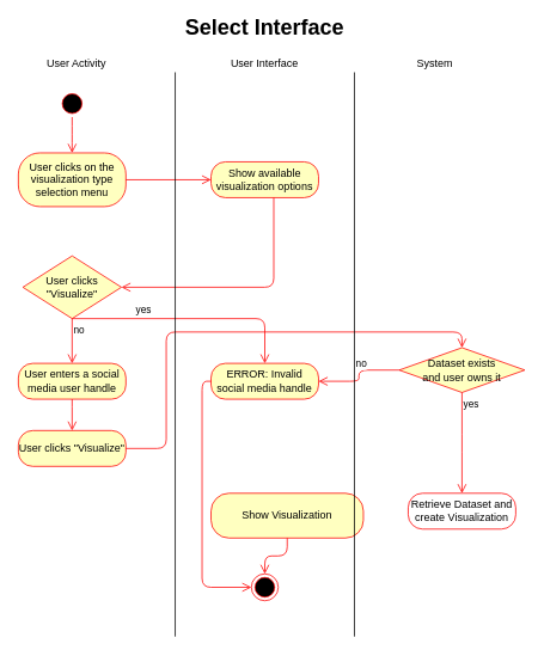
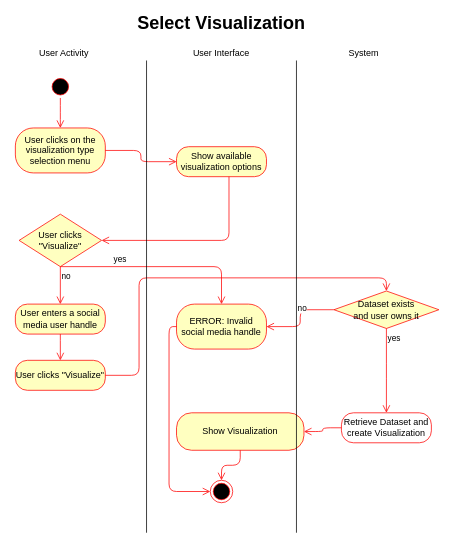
- <mxCell id="30" value="Select Interface" style="text;html=1;strokeColor=none;fillColor=none;align=center;verticalAlign=middle;whiteSpace=wrap;rounded=0;fontSize=24;fontStyle=1" vertex="1" parent="1"><mxGeometry x="65" y="20" width="460" height="20" as="geometry" /></mxCell>
+ <mxCell id="30" value="Select Visualization" style="text;html=1;strokeColor=none;fillColor=none;align=center;verticalAlign=middle;whiteSpace=wrap;rounded=0;fontSize=24;fontStyle=1" vertex="1" parent="1"><mxGeometry x="65" y="20" width="460" height="20" as="geometry" /></mxCell>
- <mxCell id="6" value="Show available visualization options" style="rounded=1;whiteSpace=wrap;html=1;arcSize=40;fontColor=#000000;fillColor=#ffffc0;strokeColor=#ff0000;" vertex="1" parent="1"><mxGeometry x="235" y="180" width="120" height="40" as="geometry" /></mxCell>
+ <mxCell id="6" value="Show available visualization options" style="rounded=1;whiteSpace=wrap;html=1;arcSize=40;fontColor=#000000;fillColor=#ffffc0;strokeColor=#ff0000;" vertex="1" parent="1"><mxGeometry x="235" y="195" width="120" height="40" as="geometry" /></mxCell>
- <mxCell id="13" value="ERROR: Invalid social media handle" style="rounded=1;whiteSpace=wrap;html=1;arcSize=40;fontColor=#000000;fillColor=#ffffc0;strokeColor=#ff0000;" vertex="1" parent="1"><mxGeometry x="235" y="405" width="120" height="40" as="geometry" /></mxCell>
+ <mxCell id="13" value="ERROR: Invalid social media handle" style="rounded=1;whiteSpace=wrap;html=1;arcSize=40;fontColor=#000000;fillColor=#ffffc0;strokeColor=#ff0000;" vertex="1" parent="1"><mxGeometry x="235" y="405" width="120" height="60" as="geometry" /></mxCell>
+ <mxCell id="20" value="" style="edgeStyle=orthogonalEdgeStyle;html=1;verticalAlign=bottom;endArrow=open;endSize=8;strokeColor=#ff0000;entryX=1;entryY=0.5;entryDx=0;entryDy=0;" edge="1" source="19" parent="1" target="21"><mxGeometry relative="1" as="geometry"><mxPoint x="145" y="570" as="targetPoint" /></mxGeometry></mxCell>
